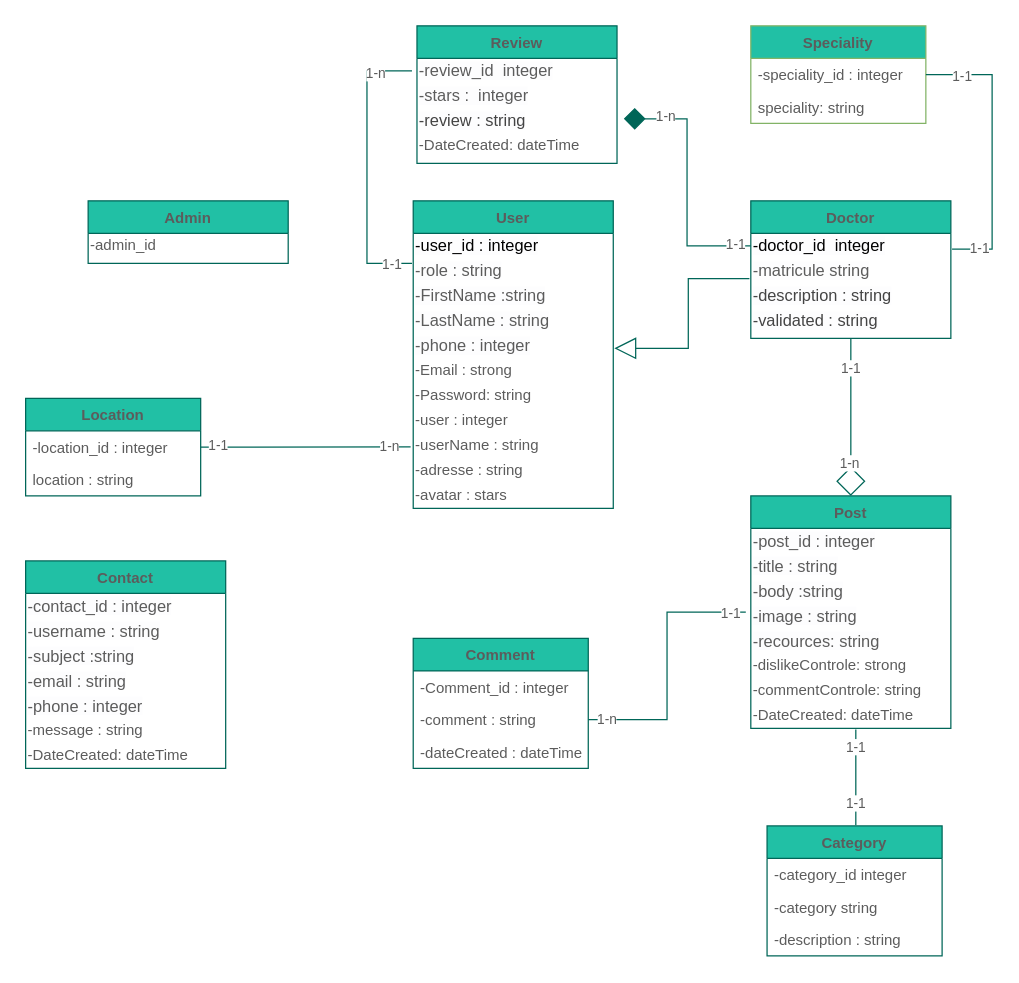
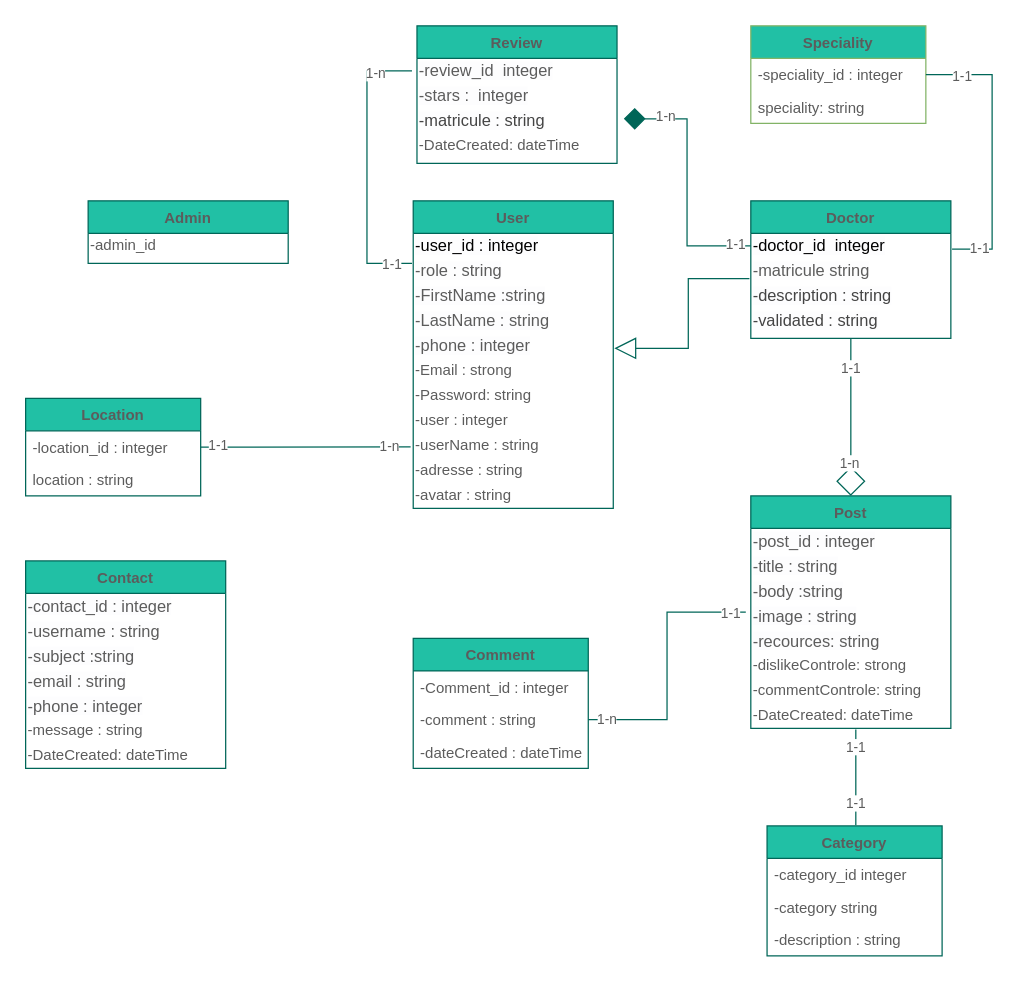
- <mxCell id="58" value="&lt;span style=&quot;color: rgb(68 , 68 , 68) ; font-family: sans-serif ; font-size: 13.12px ; background-color: rgb(253 , 253 , 254)&quot;&gt;-review : string&lt;/span&gt;" style="text;html=1;align=left;verticalAlign=middle;resizable=0;points=[];autosize=1;fontColor=#5C5C5C;" vertex="1" parent="55"><mxGeometry y="66" width="160" height="20" as="geometry" /></mxCell>
+ <mxCell id="58" value="&lt;span style=&quot;color: rgb(68 , 68 , 68) ; font-family: sans-serif ; font-size: 13.12px ; background-color: rgb(253 , 253 , 254)&quot;&gt;-matricule : string&lt;/span&gt;" style="text;html=1;align=left;verticalAlign=middle;resizable=0;points=[];autosize=1;fontColor=#5C5C5C;" vertex="1" parent="55"><mxGeometry y="66" width="160" height="20" as="geometry" /></mxCell>
- <mxCell id="54" value="-avatar : stars" style="text;html=1;align=left;verticalAlign=middle;resizable=0;points=[];autosize=1;fontColor=#5C5C5C;" vertex="1" parent="43"><mxGeometry y="226" width="160" height="20" as="geometry" /></mxCell>
+ <mxCell id="54" value="-avatar : string" style="text;html=1;align=left;verticalAlign=middle;resizable=0;points=[];autosize=1;fontColor=#5C5C5C;" vertex="1" parent="43"><mxGeometry y="226" width="160" height="20" as="geometry" /></mxCell>
